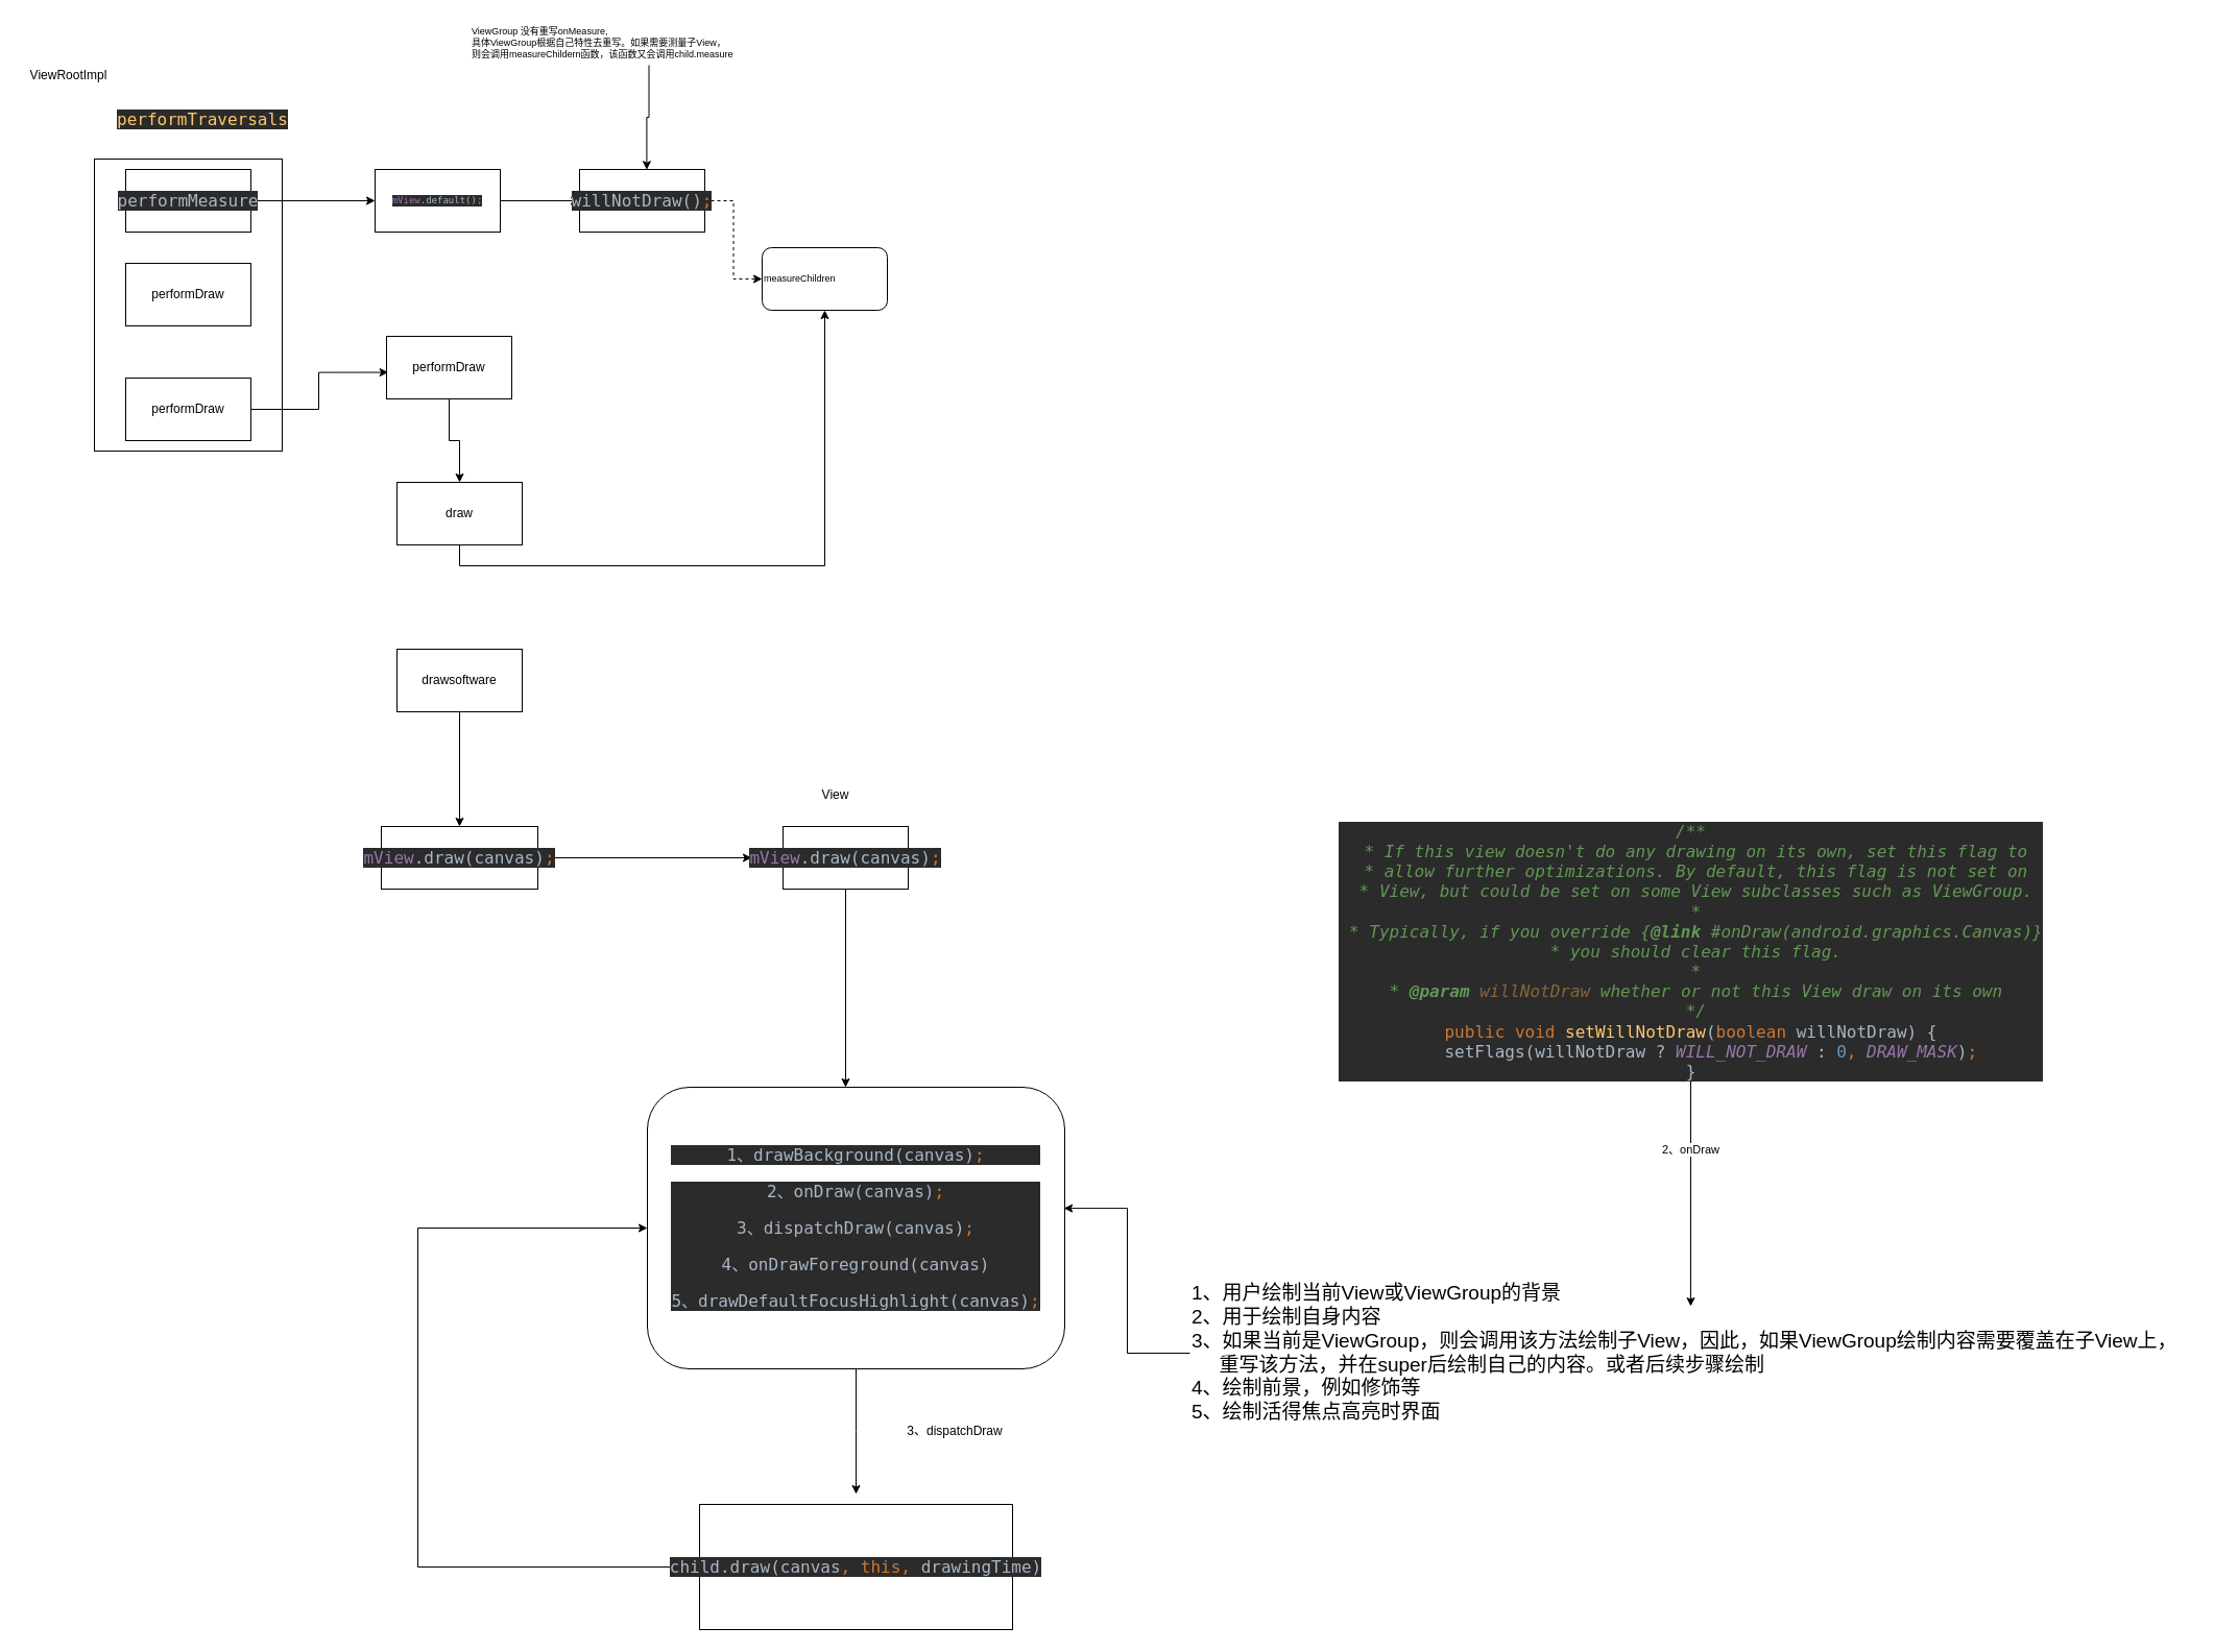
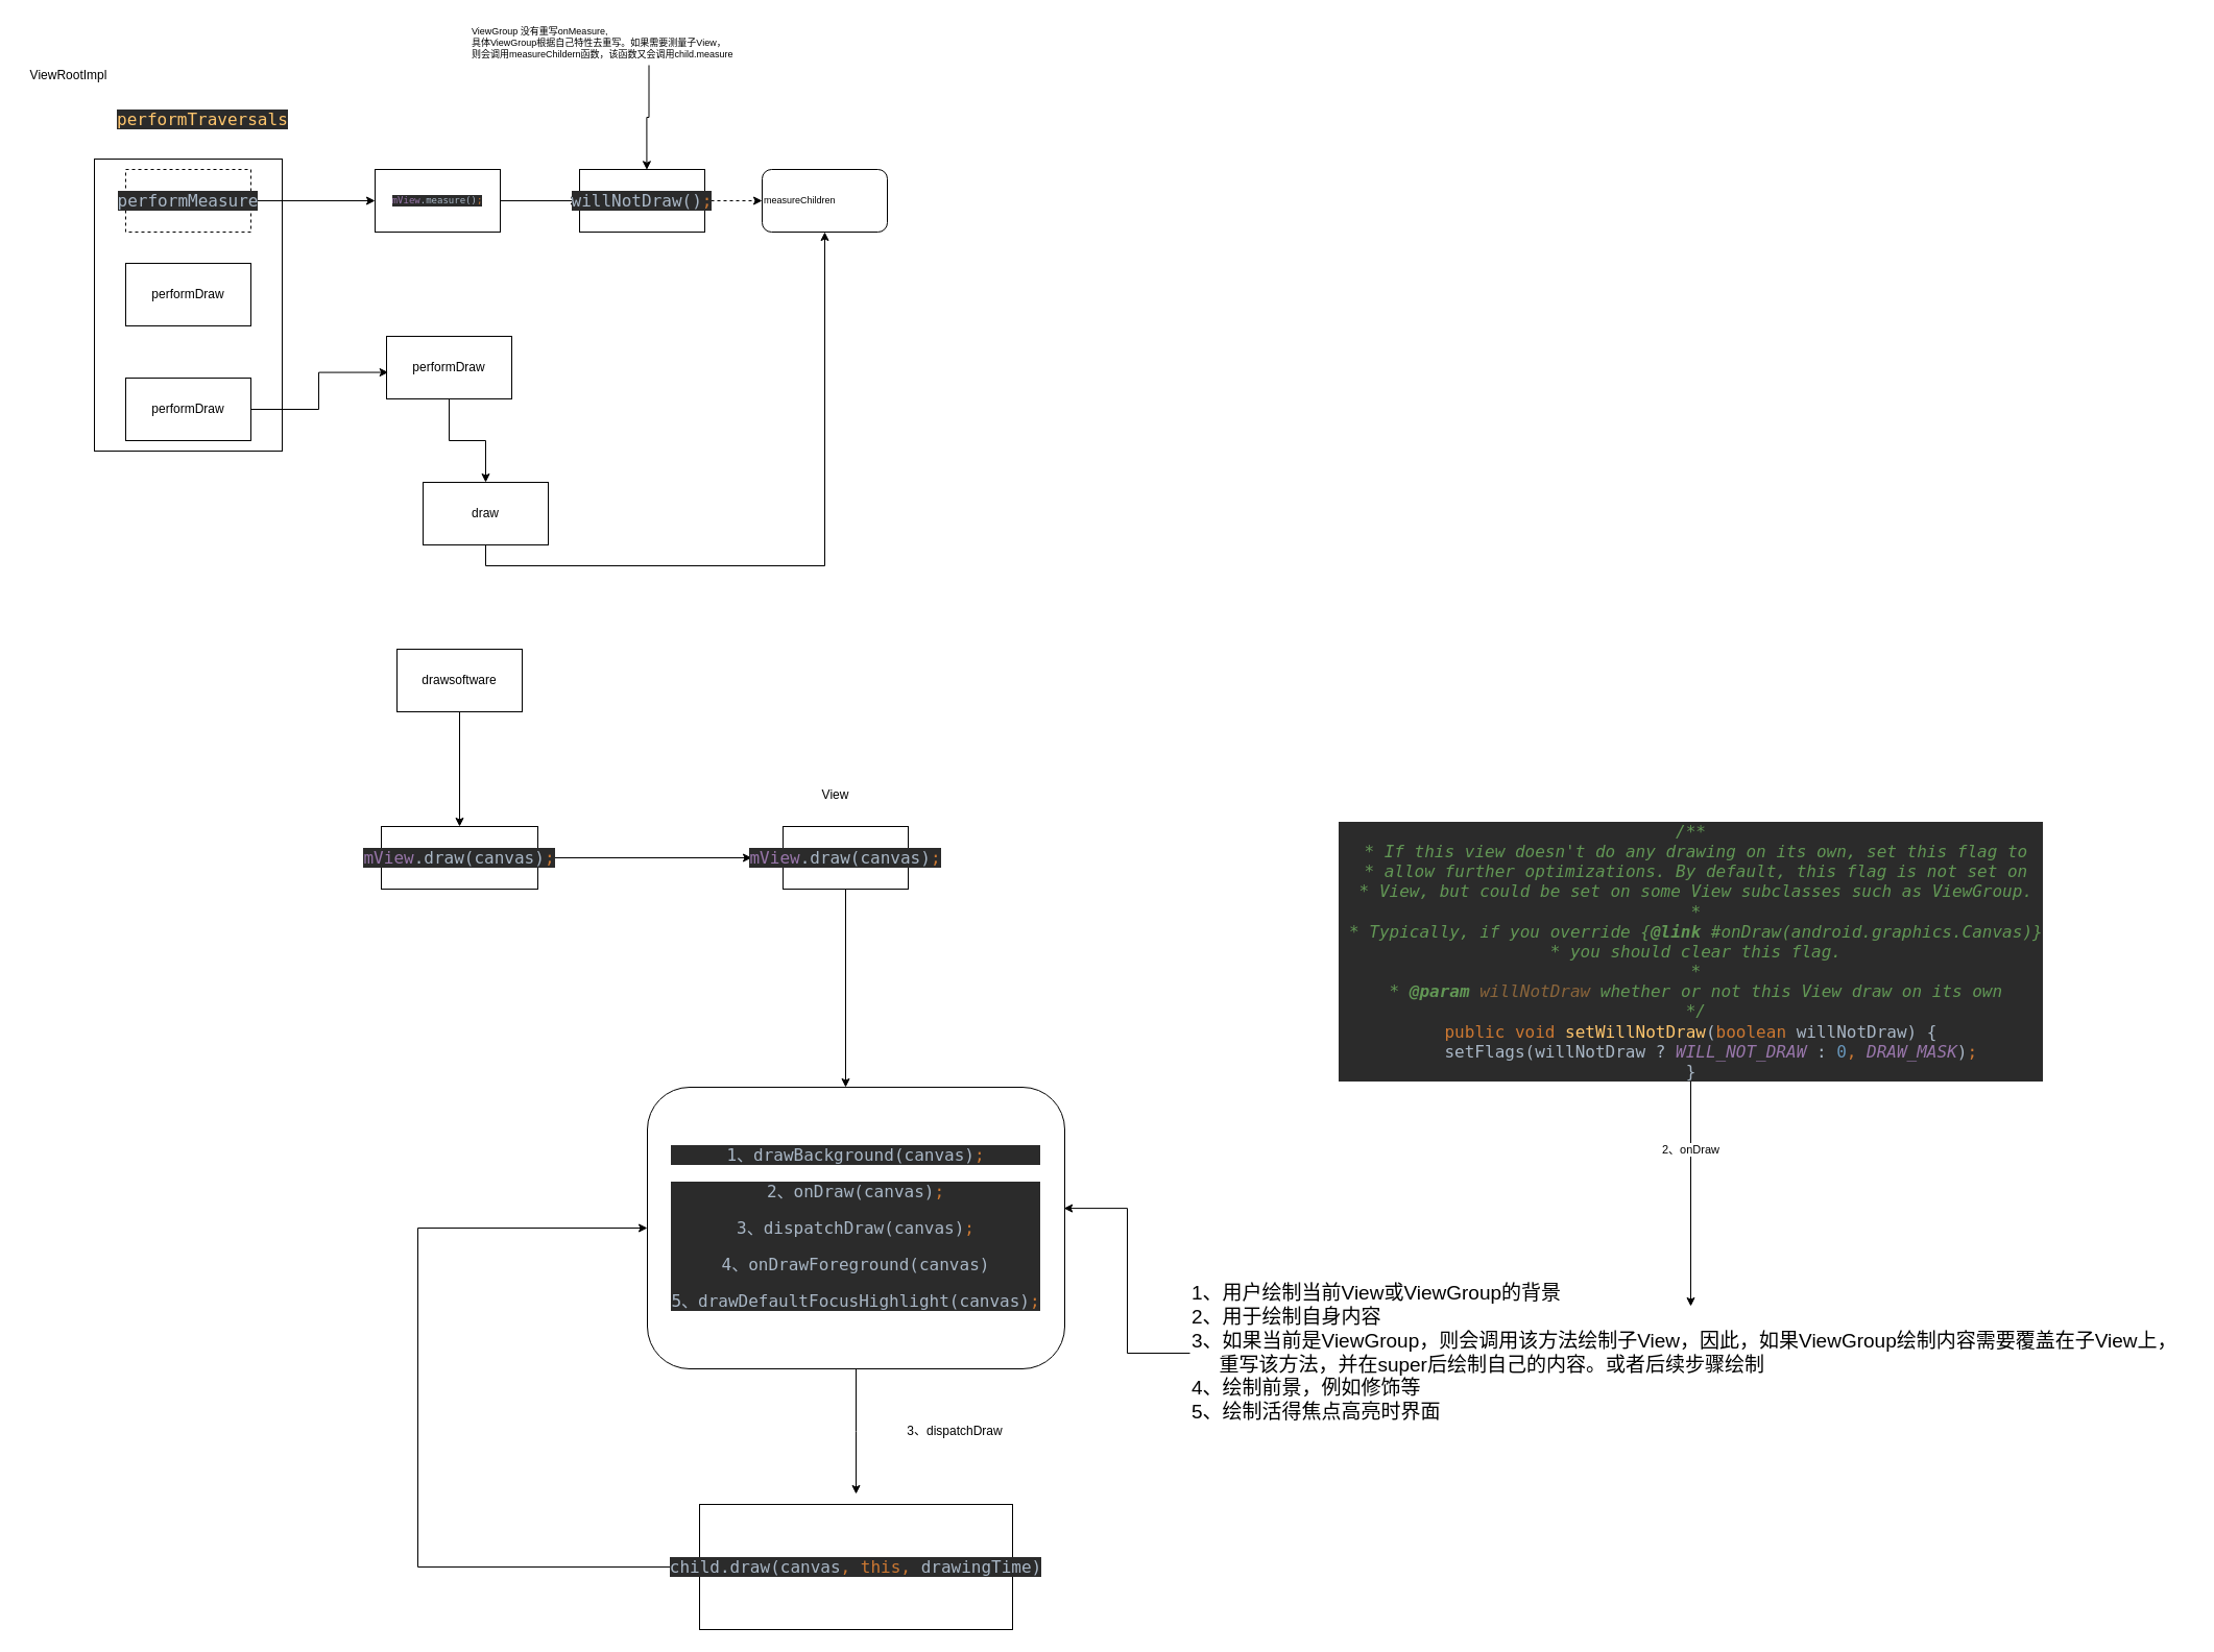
- <mxCell id="30" value="&lt;pre style=&quot;background-color: #2b2b2b ; color: #a9b7c6 ; font-family: &amp;#34;consolas&amp;#34; , monospace ; font-size: 12.0pt&quot;&gt;performMeasure&lt;/pre&gt;" style="rounded=0;whiteSpace=wrap;html=1;" vertex="1" parent="1"><mxGeometry x="120" y="162" width="120" height="60" as="geometry" /></mxCell>
+ <mxCell id="30" value="&lt;pre style=&quot;background-color: #2b2b2b ; color: #a9b7c6 ; font-family: &amp;#34;consolas&amp;#34; , monospace ; font-size: 12.0pt&quot;&gt;performMeasure&lt;/pre&gt;" style="rounded=0;whiteSpace=wrap;html=1;dashed=1;" vertex="1" parent="1"><mxGeometry x="120" y="162" width="120" height="60" as="geometry" /></mxCell>
- <mxCell id="32" value="&lt;pre style=&quot;background-color: rgb(43 , 43 , 43) ; font-family: &amp;#34;consolas&amp;#34; , monospace ; font-size: 9px ; color: rgb(169 , 183 , 198)&quot;&gt;&lt;span style=&quot;color: rgb(152 , 118 , 170) ; font-size: 9px&quot;&gt;mView&lt;/span&gt;.default()&lt;span style=&quot;white-space: normal ; color: rgb(204 , 120 , 50)&quot;&gt;;&lt;/span&gt;&lt;/pre&gt;" style="rounded=0;whiteSpace=wrap;html=1;fontSize=9;" vertex="1" parent="1"><mxGeometry x="359" y="162" width="120" height="60" as="geometry" /></mxCell>
+ <mxCell id="32" value="&lt;pre style=&quot;background-color: rgb(43 , 43 , 43) ; font-family: &amp;#34;consolas&amp;#34; , monospace ; font-size: 9px ; color: rgb(169 , 183 , 198)&quot;&gt;&lt;span style=&quot;color: rgb(152 , 118 , 170) ; font-size: 9px&quot;&gt;mView&lt;/span&gt;.measure()&lt;span style=&quot;white-space: normal ; color: rgb(204 , 120 , 50)&quot;&gt;;&lt;/span&gt;&lt;/pre&gt;" style="rounded=0;whiteSpace=wrap;html=1;fontSize=9;" vertex="1" parent="1"><mxGeometry x="359" y="162" width="120" height="60" as="geometry" /></mxCell>
- <mxCell id="37" value="measureChildren" style="rounded=1;whiteSpace=wrap;html=1;fontSize=9;align=left;" vertex="1" parent="1"><mxGeometry x="730" y="237" width="120" height="60" as="geometry" /></mxCell>
+ <mxCell id="37" value="measureChildren" style="rounded=1;whiteSpace=wrap;html=1;fontSize=9;align=left;" vertex="1" parent="1"><mxGeometry x="730" y="162" width="120" height="60" as="geometry" /></mxCell>
- <mxCell id="5" value="draw" style="rounded=0;whiteSpace=wrap;html=1;" vertex="1" parent="1"><mxGeometry x="380" y="462" width="120" height="60" as="geometry" /></mxCell>
+ <mxCell id="5" value="draw" style="rounded=0;whiteSpace=wrap;html=1;" vertex="1" parent="1"><mxGeometry x="405" y="462" width="120" height="60" as="geometry" /></mxCell>
